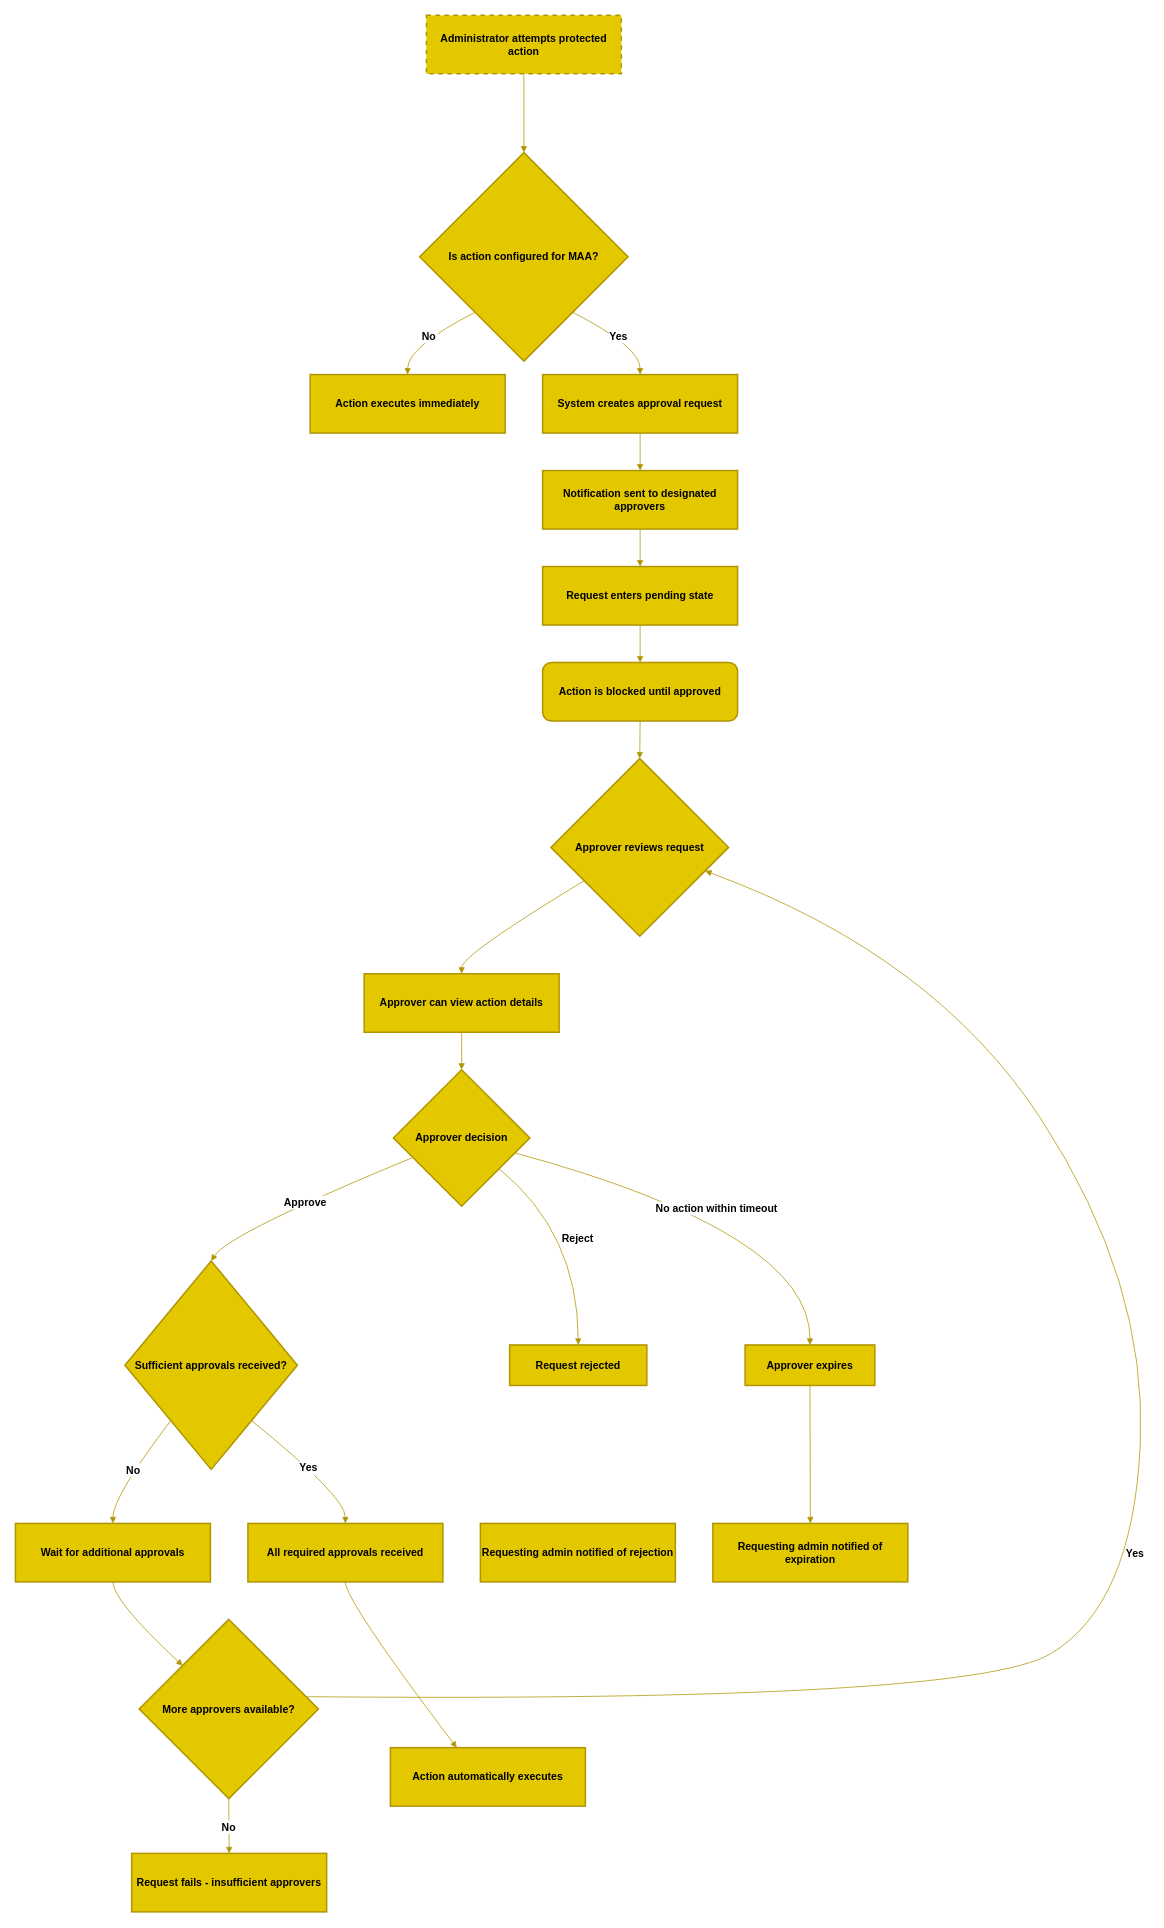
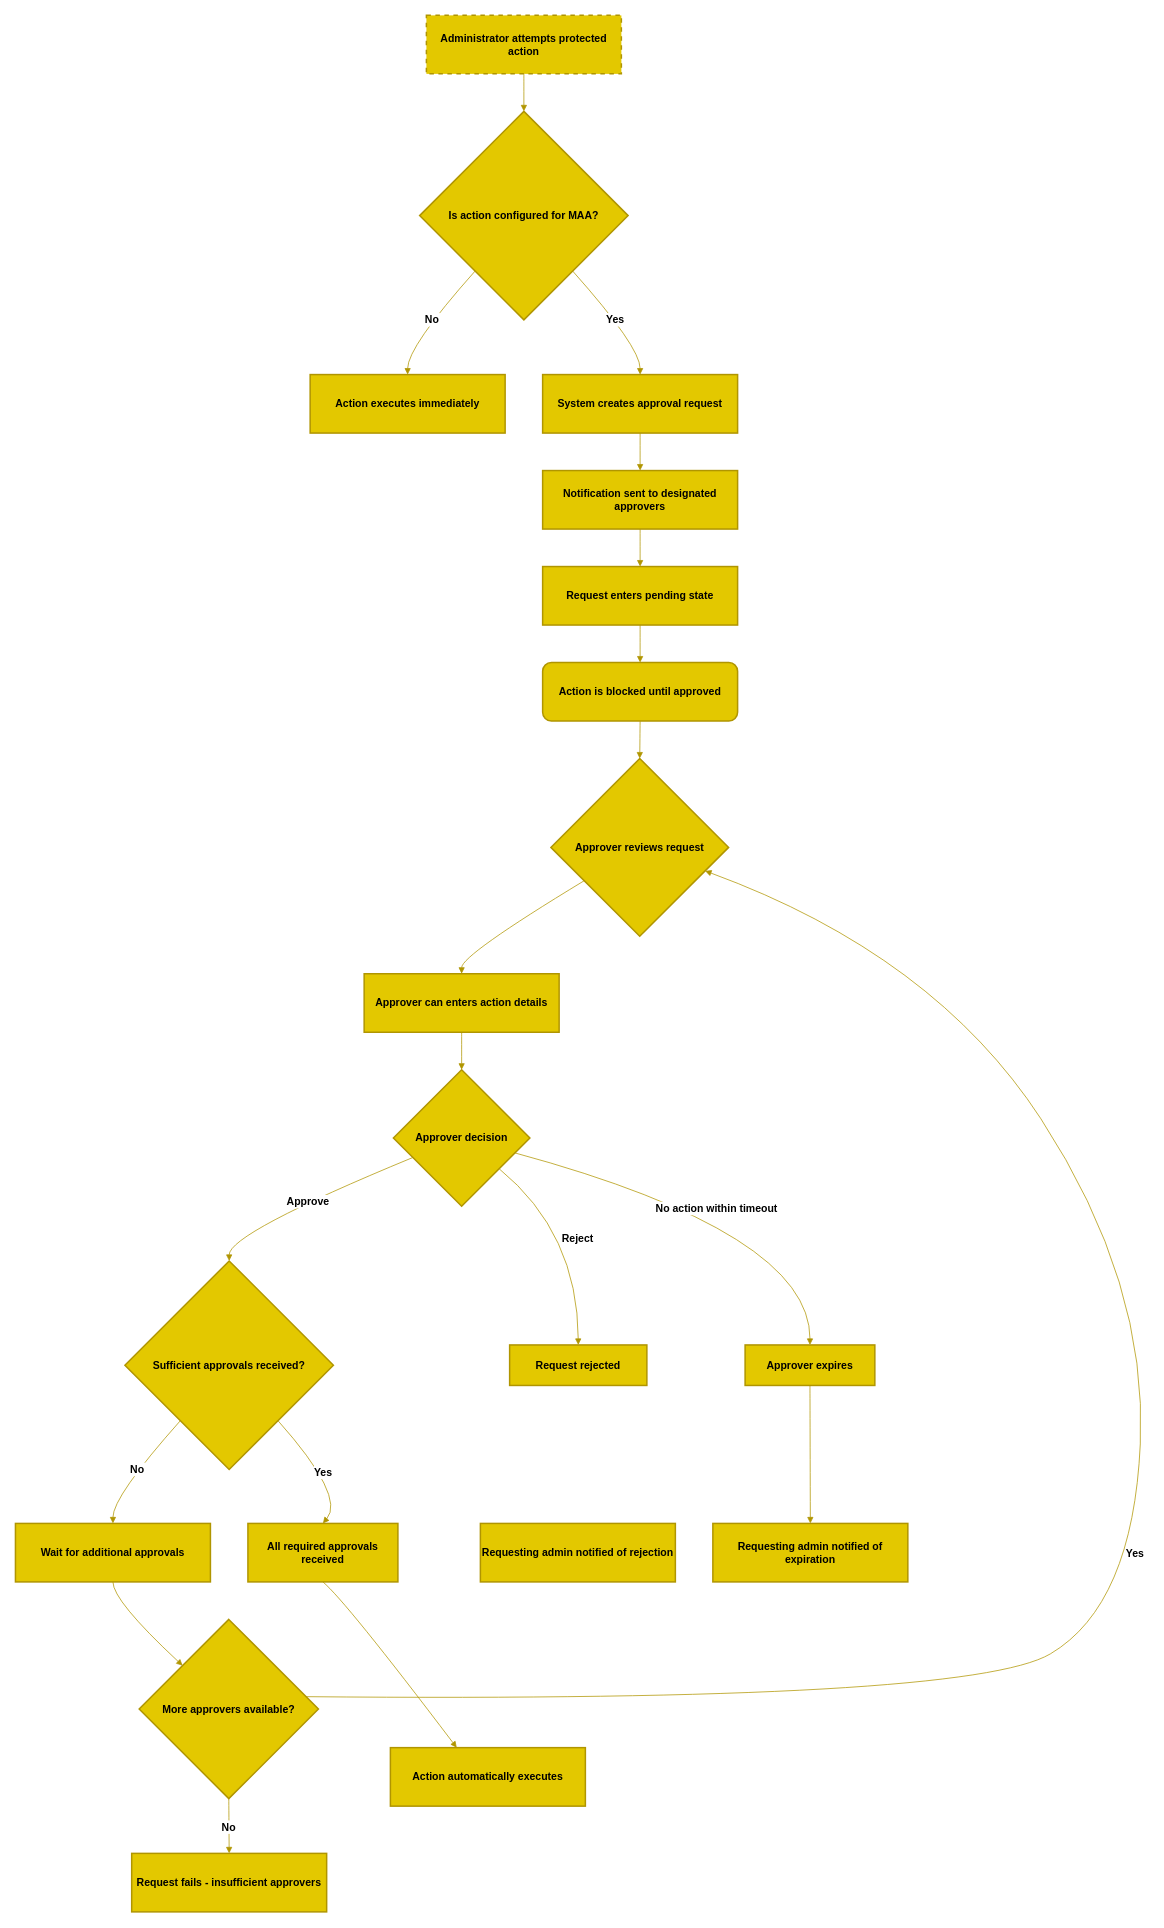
- <mxCell id="3" value="Is action configured for MAA?" style="rhombus;strokeWidth=2;whiteSpace=wrap;fillColor=#e3c800;fontColor=#000000;strokeColor=#B09500;fontStyle=1;fontSize=14;" parent="1" vertex="1"><mxGeometry x="559" y="203" width="278" height="278" as="geometry" /></mxCell>
+ <mxCell id="3" value="Is action configured for MAA?" style="rhombus;strokeWidth=2;whiteSpace=wrap;fillColor=#e3c800;fontColor=#000000;strokeColor=#B09500;fontStyle=1;fontSize=14;" parent="1" vertex="1"><mxGeometry x="559" y="148" width="278" height="278" as="geometry" /></mxCell>
- <mxCell id="10" value="Approver can view action details" style="whiteSpace=wrap;strokeWidth=2;fillColor=#e3c800;fontColor=#000000;strokeColor=#B09500;fontStyle=1;fontSize=14;" parent="1" vertex="1"><mxGeometry x="485" y="1298" width="260" height="78" as="geometry" /></mxCell>
+ <mxCell id="10" value="Approver can enters action details" style="whiteSpace=wrap;strokeWidth=2;fillColor=#e3c800;fontColor=#000000;strokeColor=#B09500;fontStyle=1;fontSize=14;" parent="1" vertex="1"><mxGeometry x="485" y="1298" width="260" height="78" as="geometry" /></mxCell>
- <mxCell id="12" value="Sufficient approvals received?" style="rhombus;strokeWidth=2;whiteSpace=wrap;fillColor=#e3c800;fontColor=#000000;strokeColor=#B09500;fontStyle=1;fontSize=14;" parent="1" vertex="1"><mxGeometry x="166" y="1681" width="230" height="278" as="geometry" /></mxCell>
+ <mxCell id="12" value="Sufficient approvals received?" style="rhombus;strokeWidth=2;whiteSpace=wrap;fillColor=#e3c800;fontColor=#000000;strokeColor=#B09500;fontStyle=1;fontSize=14;" parent="1" vertex="1"><mxGeometry x="166" y="1681" width="278" height="278" as="geometry" /></mxCell>
- <mxCell id="16" value="All required approvals received" style="whiteSpace=wrap;strokeWidth=2;fillColor=#e3c800;fontColor=#000000;strokeColor=#B09500;fontStyle=1;fontSize=14;" parent="1" vertex="1"><mxGeometry x="330" y="2031" width="260" height="78" as="geometry" /></mxCell>
+ <mxCell id="16" value="All required approvals received" style="whiteSpace=wrap;strokeWidth=2;fillColor=#e3c800;fontColor=#000000;strokeColor=#B09500;fontStyle=1;fontSize=14;" parent="1" vertex="1"><mxGeometry x="330" y="2031" width="200" height="78" as="geometry" /></mxCell>
